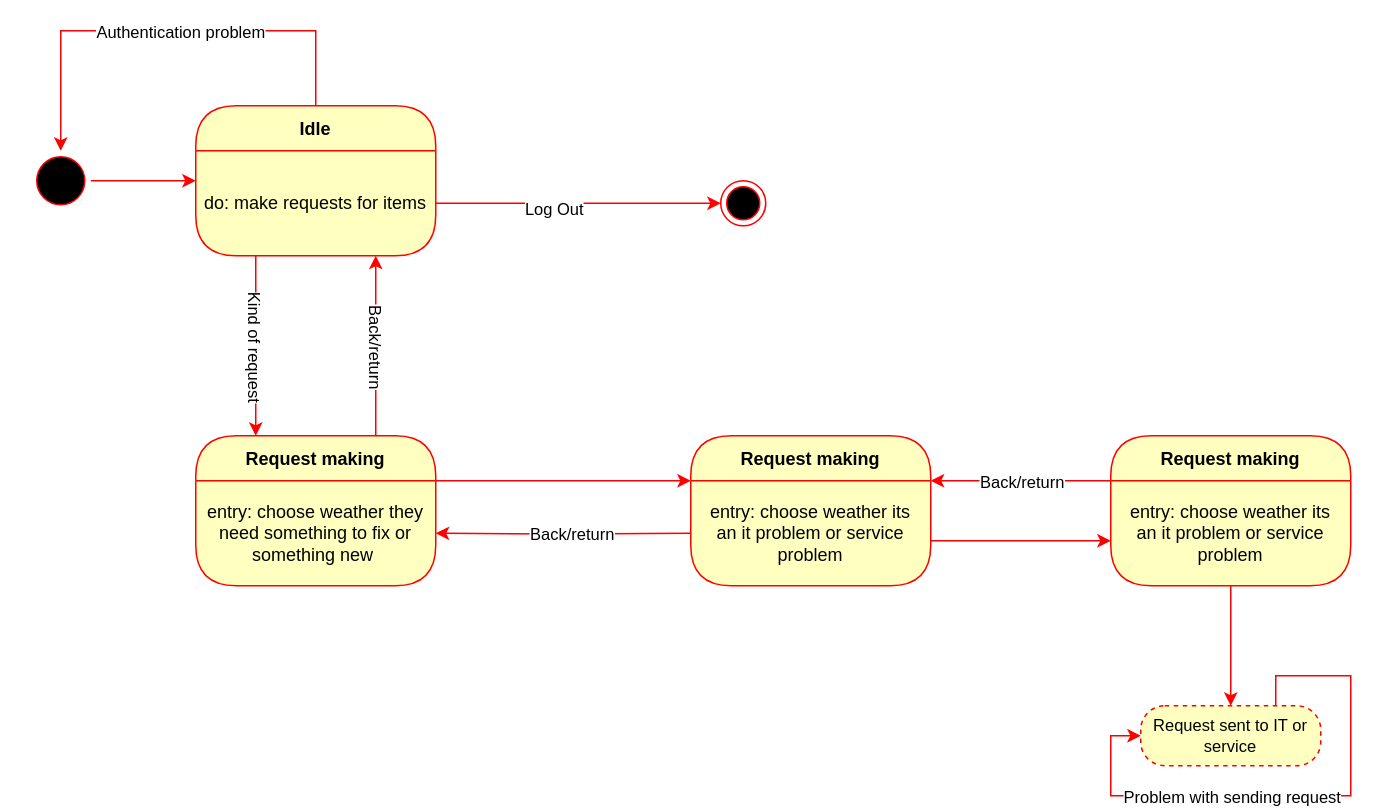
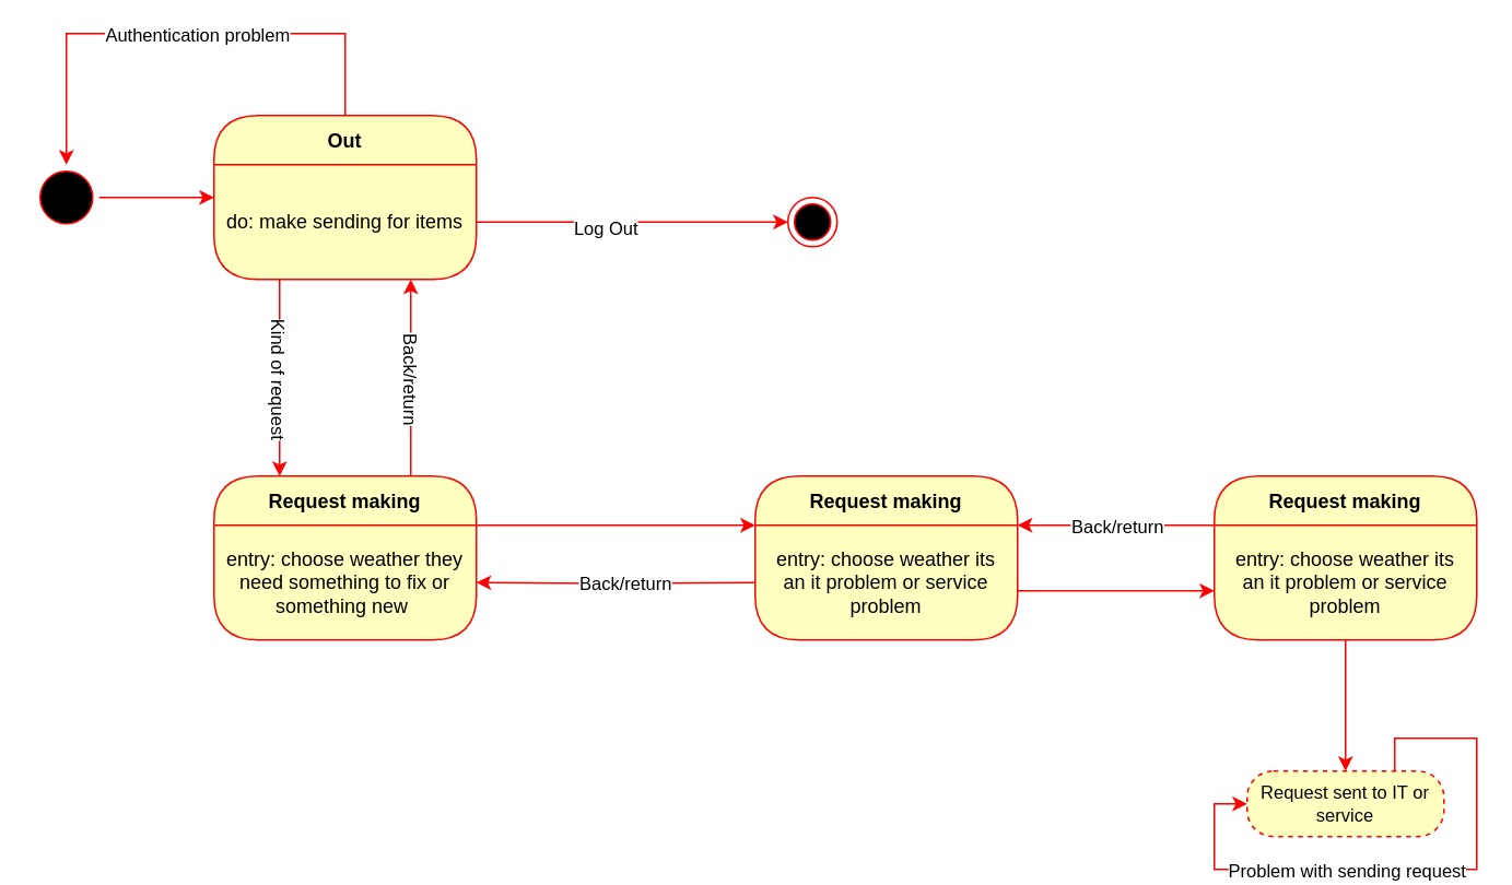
- <mxCell id="6" value="Idle" style="swimlane;fontStyle=1;align=center;verticalAlign=middle;childLayout=stackLayout;horizontal=1;startSize=30;horizontalStack=0;resizeParent=0;resizeLast=1;container=0;fontColor=#000000;collapsible=0;rounded=1;arcSize=30;strokeColor=#ff0000;fillColor=#ffffc0;swimlaneFillColor=#ffffc0;dropTarget=0;" vertex="1" parent="1"><mxGeometry x="130" y="70" width="160" height="100" as="geometry" /></mxCell>
+ <mxCell id="6" value="Out" style="swimlane;fontStyle=1;align=center;verticalAlign=middle;childLayout=stackLayout;horizontal=1;startSize=30;horizontalStack=0;resizeParent=0;resizeLast=1;container=0;fontColor=#000000;collapsible=0;rounded=1;arcSize=30;strokeColor=#ff0000;fillColor=#ffffc0;swimlaneFillColor=#ffffc0;dropTarget=0;" vertex="1" parent="1"><mxGeometry x="130" y="70" width="160" height="100" as="geometry" /></mxCell>
- <mxCell id="7" value="do: make requests for items" style="text;html=1;strokeColor=none;fillColor=none;align=center;verticalAlign=middle;spacingLeft=4;spacingRight=4;whiteSpace=wrap;overflow=hidden;rotatable=0;fontColor=#000000;" vertex="1" parent="6"><mxGeometry y="30" width="160" height="70" as="geometry" /></mxCell>
+ <mxCell id="7" value="do: make sending for items" style="text;html=1;strokeColor=none;fillColor=none;align=center;verticalAlign=middle;spacingLeft=4;spacingRight=4;whiteSpace=wrap;overflow=hidden;rotatable=0;fontColor=#000000;" vertex="1" parent="6"><mxGeometry y="30" width="160" height="70" as="geometry" /></mxCell>
